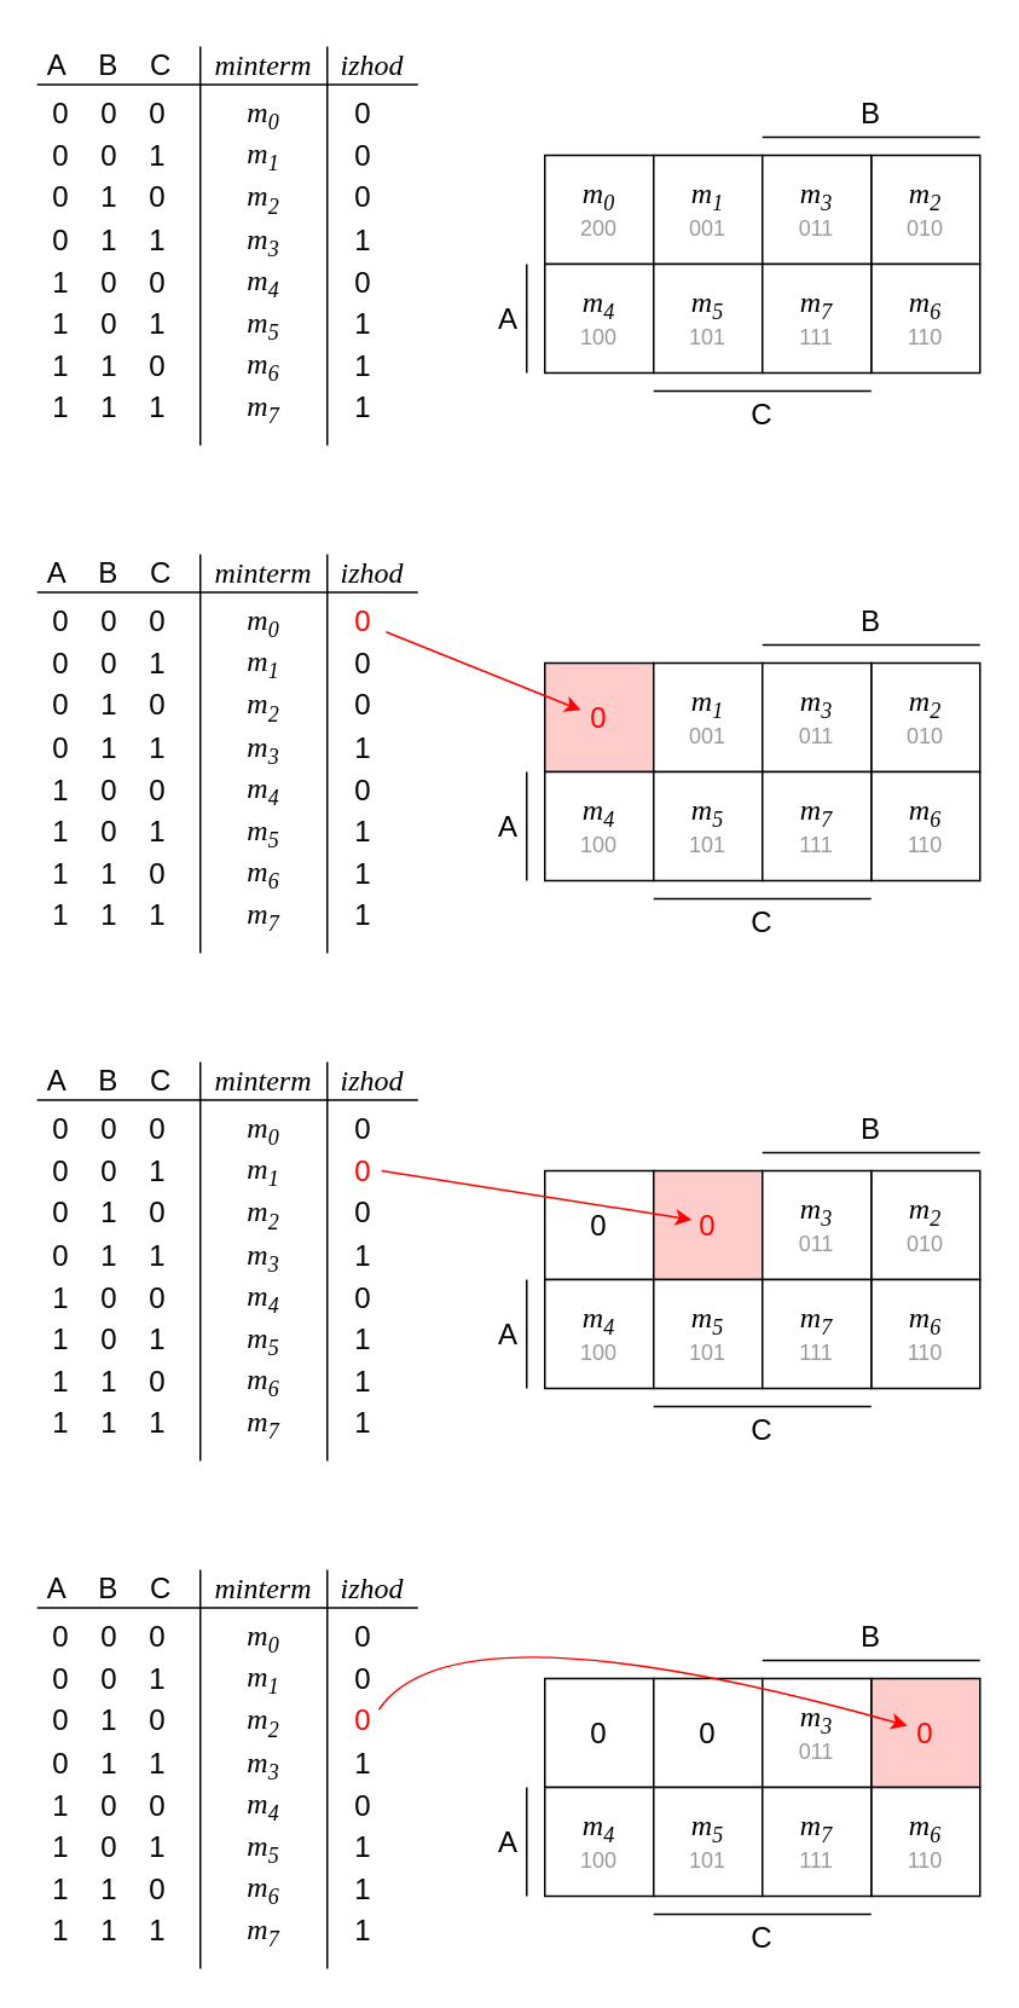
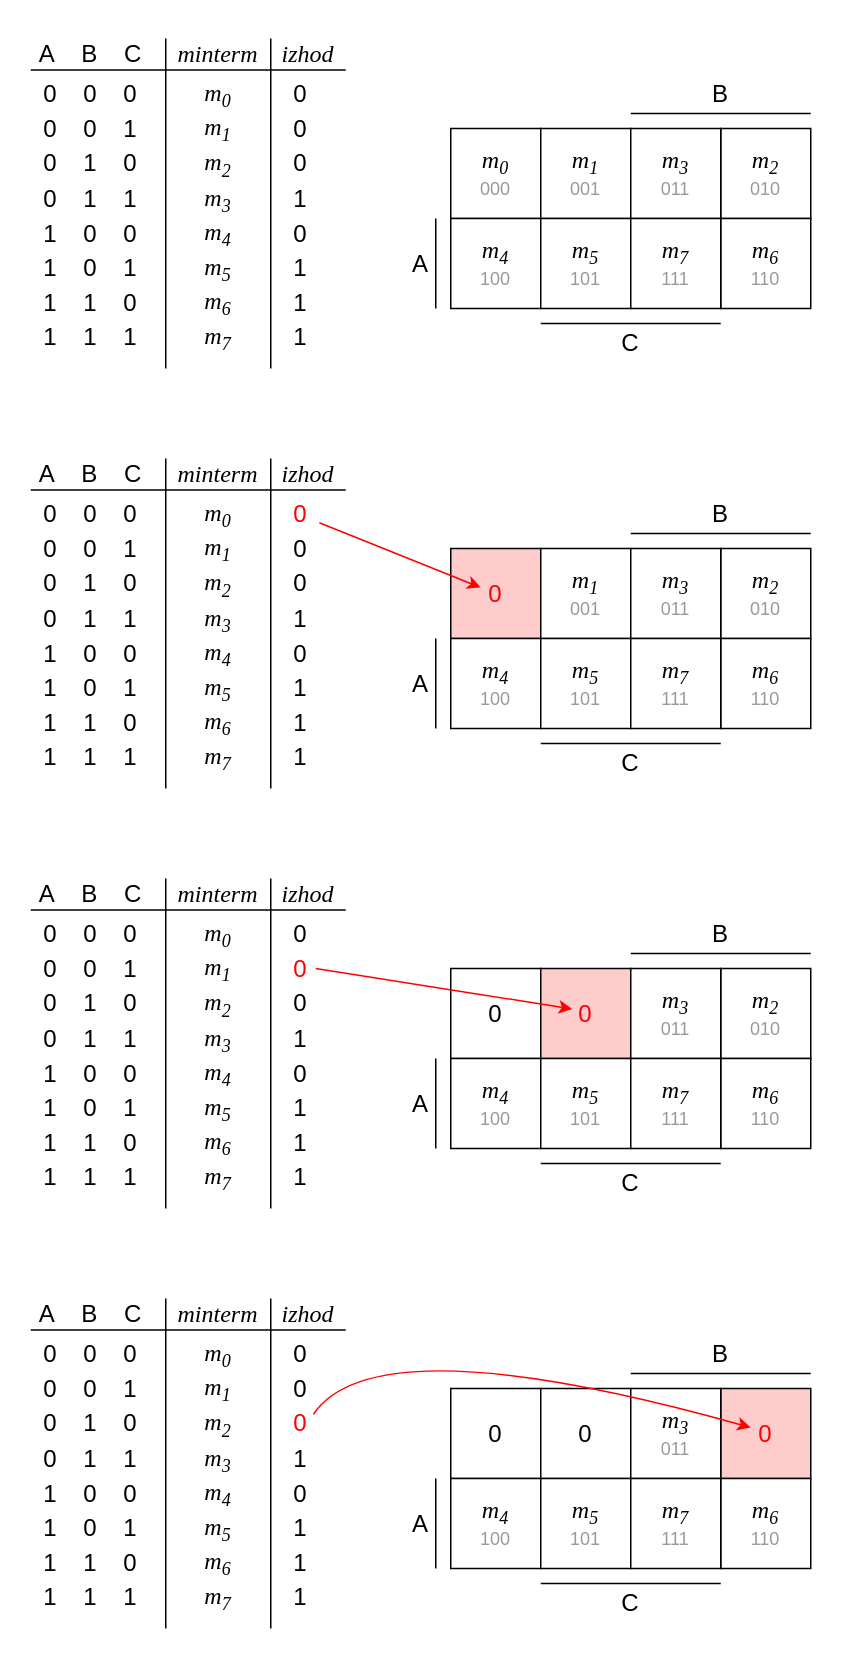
- <mxCell id="3" value="&lt;font style=&quot;&quot; face=&quot;Times New Roman&quot;&gt;&lt;i style=&quot;&quot;&gt;&lt;span style=&quot;font-size: 16px;&quot;&gt;m&lt;/span&gt;&lt;sub style=&quot;&quot;&gt;&lt;font style=&quot;font-size: 12px;&quot;&gt;0&lt;/font&gt;&lt;/sub&gt;&lt;/i&gt;&lt;/font&gt;&lt;br&gt;&lt;font color=&quot;#999999&quot;&gt;200&lt;/font&gt;" style="whiteSpace=wrap;html=1;aspect=fixed;" parent="2" vertex="1"><mxGeometry x="280" y="65" width="60" height="60" as="geometry" /></mxCell>
+ <mxCell id="3" value="&lt;font style=&quot;&quot; face=&quot;Times New Roman&quot;&gt;&lt;i style=&quot;&quot;&gt;&lt;span style=&quot;font-size: 16px;&quot;&gt;m&lt;/span&gt;&lt;sub style=&quot;&quot;&gt;&lt;font style=&quot;font-size: 12px;&quot;&gt;0&lt;/font&gt;&lt;/sub&gt;&lt;/i&gt;&lt;/font&gt;&lt;br&gt;&lt;font color=&quot;#999999&quot;&gt;000&lt;/font&gt;" style="whiteSpace=wrap;html=1;aspect=fixed;" parent="2" vertex="1"><mxGeometry x="280" y="65" width="60" height="60" as="geometry" /></mxCell>
